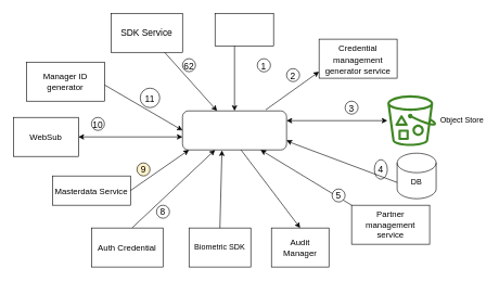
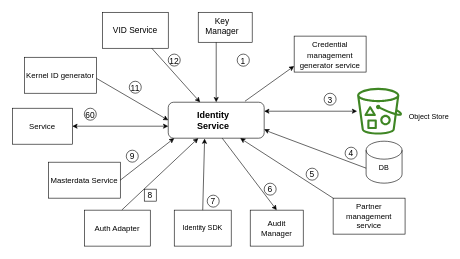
+ <mxCell id="12" value="&lt;font style=&quot;font-size: 14px&quot;&gt;Key Manager&lt;/font&gt;" style="text;html=1;strokeColor=none;fillColor=none;align=center;verticalAlign=middle;whiteSpace=wrap;rounded=0;" vertex="1" parent="1"><mxGeometry x="340" y="30" width="60" height="25" as="geometry" /></mxCell>
- <mxCell id="7" value="&lt;font style=&quot;font-size: 14px&quot;&gt;SDK Service&lt;/font&gt;" style="rounded=0;whiteSpace=wrap;html=1;" vertex="1" parent="1"><mxGeometry x="170" y="20" width="110" height="60" as="geometry" /></mxCell>
+ <mxCell id="7" value="&lt;font style=&quot;font-size: 14px&quot;&gt;VID Service&lt;/font&gt;" style="rounded=0;whiteSpace=wrap;html=1;" vertex="1" parent="1"><mxGeometry x="170" y="20" width="110" height="60" as="geometry" /></mxCell>
- <mxCell id="29" value="&lt;font style=&quot;font-size: 14px&quot;&gt;62&lt;/font&gt;" style="ellipse;whiteSpace=wrap;html=1;aspect=fixed;fontSize=15;" vertex="1" parent="1"><mxGeometry x="280" y="89.72" width="20" height="20" as="geometry" /></mxCell>
+ <mxCell id="29" value="&lt;font style=&quot;font-size: 14px&quot;&gt;12&lt;/font&gt;" style="ellipse;whiteSpace=wrap;html=1;aspect=fixed;fontSize=15;" vertex="1" parent="1"><mxGeometry x="280" y="89.72" width="20" height="20" as="geometry" /></mxCell>
- <mxCell id="22" value="&lt;font style=&quot;font-size: 14px&quot;&gt;2&lt;/font&gt;" style="ellipse;whiteSpace=wrap;html=1;aspect=fixed;fontSize=15;" vertex="1" parent="1"><mxGeometry x="440" y="105" width="20" height="20" as="geometry" /></mxCell>
- <mxCell id="43" value="Manager ID generator" style="rounded=0;whiteSpace=wrap;html=1;fontSize=13;" vertex="1" parent="1"><mxGeometry x="40" y="95" width="120" height="60" as="geometry" /></mxCell>
+ <mxCell id="43" value="Kernel ID generator" style="rounded=0;whiteSpace=wrap;html=1;fontSize=13;" vertex="1" parent="1"><mxGeometry x="40" y="95" width="120" height="60" as="geometry" /></mxCell>
- <mxCell id="31" value="&lt;font style=&quot;font-size: 14px&quot;&gt;11&lt;/font&gt;" style="ellipse;whiteSpace=wrap;html=1;aspect=fixed;fontSize=15;" vertex="1" parent="1"><mxGeometry x="215" y="135" width="30" height="30" as="geometry" /></mxCell>
+ <mxCell id="31" value="&lt;font style=&quot;font-size: 14px&quot;&gt;11&lt;/font&gt;" style="ellipse;whiteSpace=wrap;html=1;aspect=fixed;fontSize=15;" vertex="1" parent="1"><mxGeometry x="215" y="135" width="20" height="20" as="geometry" /></mxCell>
- <mxCell id="23" value="&lt;font style=&quot;font-size: 14px&quot;&gt;3&lt;/font&gt;" style="ellipse;whiteSpace=wrap;html=1;aspect=fixed;fontSize=15;" vertex="1" parent="1"><mxGeometry x="530" y="155" width="20" height="20" as="geometry" /></mxCell>
+ <mxCell id="23" value="&lt;font style=&quot;font-size: 14px&quot;&gt;3&lt;/font&gt;" style="ellipse;whiteSpace=wrap;html=1;aspect=fixed;fontSize=15;" vertex="1" parent="1"><mxGeometry x="540" y="155" width="20" height="20" as="geometry" /></mxCell>
- <mxCell id="13" value="Object Store" style="text;html=1;strokeColor=none;fillColor=none;align=center;verticalAlign=middle;whiteSpace=wrap;rounded=0;" vertex="1" parent="1"><mxGeometry x="675" y="170" width="70" height="30" as="geometry" /></mxCell>
+ <mxCell id="13" value="Object Store" style="text;html=1;strokeColor=none;fillColor=none;align=center;verticalAlign=middle;whiteSpace=wrap;rounded=0;" vertex="1" parent="1"><mxGeometry x="680" y="180" width="70" height="30" as="geometry" /></mxCell>
- <mxCell id="32" value="&lt;font style=&quot;font-size: 14px&quot;&gt;10&lt;/font&gt;" style="ellipse;whiteSpace=wrap;html=1;aspect=fixed;fontSize=15;" vertex="1" parent="1"><mxGeometry x="140" y="180" width="20" height="20" as="geometry" /></mxCell>
+ <mxCell id="32" value="&lt;font style=&quot;font-size: 14px&quot;&gt;60&lt;/font&gt;" style="ellipse;whiteSpace=wrap;html=1;aspect=fixed;fontSize=15;" vertex="1" parent="1"><mxGeometry x="140" y="180" width="20" height="20" as="geometry" /></mxCell>
+ <mxCell id="3" value="&lt;b&gt;&lt;font style=&quot;font-size: 15px&quot;&gt;Identity Service&lt;/font&gt;&lt;/b&gt;" style="text;html=1;strokeColor=none;fillColor=none;align=center;verticalAlign=middle;whiteSpace=wrap;rounded=0;" vertex="1" parent="1"><mxGeometry x="310" y="185" width="90" height="30" as="geometry" /></mxCell>
- <mxCell id="4" value="&lt;font style=&quot;font-size: 13px&quot;&gt;WebSub&lt;/font&gt;" style="rounded=0;whiteSpace=wrap;html=1;" vertex="1" parent="1"><mxGeometry x="20" y="180" width="100" height="60" as="geometry" /></mxCell>
+ <mxCell id="4" value="&lt;font style=&quot;font-size: 13px&quot;&gt;Service&lt;/font&gt;" style="rounded=0;whiteSpace=wrap;html=1;" vertex="1" parent="1"><mxGeometry x="20" y="180" width="100" height="60" as="geometry" /></mxCell>
- <mxCell id="30" value="&lt;font style=&quot;font-size: 14px&quot;&gt;9&lt;/font&gt;" style="ellipse;whiteSpace=wrap;html=1;aspect=fixed;fontSize=15;fillColor=#fff2cc;" vertex="1" parent="1"><mxGeometry x="210" y="250" width="20" height="20" as="geometry" /></mxCell>
+ <mxCell id="30" value="&lt;font style=&quot;font-size: 14px&quot;&gt;9&lt;/font&gt;" style="ellipse;whiteSpace=wrap;html=1;aspect=fixed;fontSize=15;" vertex="1" parent="1"><mxGeometry x="210" y="250" width="20" height="20" as="geometry" /></mxCell>
- <mxCell id="24" value="&lt;font style=&quot;font-size: 14px&quot;&gt;4&lt;/font&gt;" style="ellipse;whiteSpace=wrap;html=1;aspect=fixed;fontSize=15;" vertex="1" parent="1"><mxGeometry x="575" y="245" width="20" height="30" as="geometry" /></mxCell>
+ <mxCell id="24" value="&lt;font style=&quot;font-size: 14px&quot;&gt;4&lt;/font&gt;" style="ellipse;whiteSpace=wrap;html=1;aspect=fixed;fontSize=15;" vertex="1" parent="1"><mxGeometry x="575" y="245" width="20" height="20" as="geometry" /></mxCell>
- <mxCell id="8" value="&lt;font style=&quot;font-size: 13px&quot;&gt;Masterdata Service&lt;/font&gt;" style="rounded=0;whiteSpace=wrap;html=1;" vertex="1" parent="1"><mxGeometry x="80" y="270" width="120" height="45" as="geometry" /></mxCell>
+ <mxCell id="8" value="&lt;font style=&quot;font-size: 13px&quot;&gt;Masterdata Service&lt;/font&gt;" style="rounded=0;whiteSpace=wrap;html=1;" vertex="1" parent="1"><mxGeometry x="80" y="270" width="120" height="60" as="geometry" /></mxCell>
- <mxCell id="25" value="&lt;font style=&quot;font-size: 14px&quot;&gt;5&lt;/font&gt;" style="ellipse;whiteSpace=wrap;html=1;aspect=fixed;fontSize=15;" vertex="1" parent="1"><mxGeometry x="510" y="290" width="20" height="20" as="geometry" /></mxCell>
+ <mxCell id="25" value="&lt;font style=&quot;font-size: 14px&quot;&gt;5&lt;/font&gt;" style="ellipse;whiteSpace=wrap;html=1;aspect=fixed;fontSize=15;" vertex="1" parent="1"><mxGeometry x="510" y="280" width="20" height="20" as="geometry" /></mxCell>
+ <mxCell id="26" value="&lt;font style=&quot;font-size: 14px&quot;&gt;6&lt;/font&gt;" style="ellipse;whiteSpace=wrap;html=1;aspect=fixed;fontSize=15;" vertex="1" parent="1"><mxGeometry x="440" y="305" width="20" height="20" as="geometry" /></mxCell>
- <mxCell id="27" value="&lt;font style=&quot;font-size: 14px&quot;&gt;8&lt;/font&gt;" style="ellipse;whiteSpace=wrap;html=1;aspect=fixed;fontSize=15;" vertex="1" parent="1"><mxGeometry x="240" y="315" width="20" height="20" as="geometry" /></mxCell>
+ <mxCell id="27" value="&lt;font style=&quot;font-size: 14px&quot;&gt;8&lt;/font&gt;" style="whiteSpace=wrap;html=1;aspect=fixed;fontSize=15;rounded=0;" vertex="1" parent="1"><mxGeometry x="240" y="315" width="20" height="20" as="geometry" /></mxCell>
+ <mxCell id="28" value="&lt;font style=&quot;font-size: 14px&quot;&gt;7&lt;/font&gt;" style="ellipse;whiteSpace=wrap;html=1;aspect=fixed;fontSize=15;" vertex="1" parent="1"><mxGeometry x="345" y="325" width="20" height="20" as="geometry" /></mxCell>
- <mxCell id="6" value="&lt;font style=&quot;font-size: 13px&quot;&gt;Partner management service&lt;/font&gt;" style="rounded=0;whiteSpace=wrap;html=1;" vertex="1" parent="1"><mxGeometry x="540" y="315" width="120" height="60" as="geometry" /></mxCell>
+ <mxCell id="6" value="&lt;font style=&quot;font-size: 13px&quot;&gt;Partner management service&lt;/font&gt;" style="rounded=0;whiteSpace=wrap;html=1;" vertex="1" parent="1"><mxGeometry x="555" y="330" width="120" height="60" as="geometry" /></mxCell>
- <mxCell id="9" value="&lt;font style=&quot;font-size: 13px&quot;&gt;Auth Credential&lt;/font&gt;" style="rounded=0;whiteSpace=wrap;html=1;" vertex="1" parent="1"><mxGeometry x="140" y="350" width="110" height="60" as="geometry" /></mxCell>
+ <mxCell id="9" value="&lt;font style=&quot;font-size: 13px&quot;&gt;Auth Adapter&lt;/font&gt;" style="rounded=0;whiteSpace=wrap;html=1;" vertex="1" parent="1"><mxGeometry x="140" y="350" width="110" height="60" as="geometry" /></mxCell>
- <mxCell id="10" value="Biometric SDK" style="rounded=0;whiteSpace=wrap;html=1;" vertex="1" parent="1"><mxGeometry x="290" y="350" width="95" height="60" as="geometry" /></mxCell>
+ <mxCell id="10" value="Identity SDK" style="rounded=0;whiteSpace=wrap;html=1;" vertex="1" parent="1"><mxGeometry x="290" y="350" width="95" height="60" as="geometry" /></mxCell>
